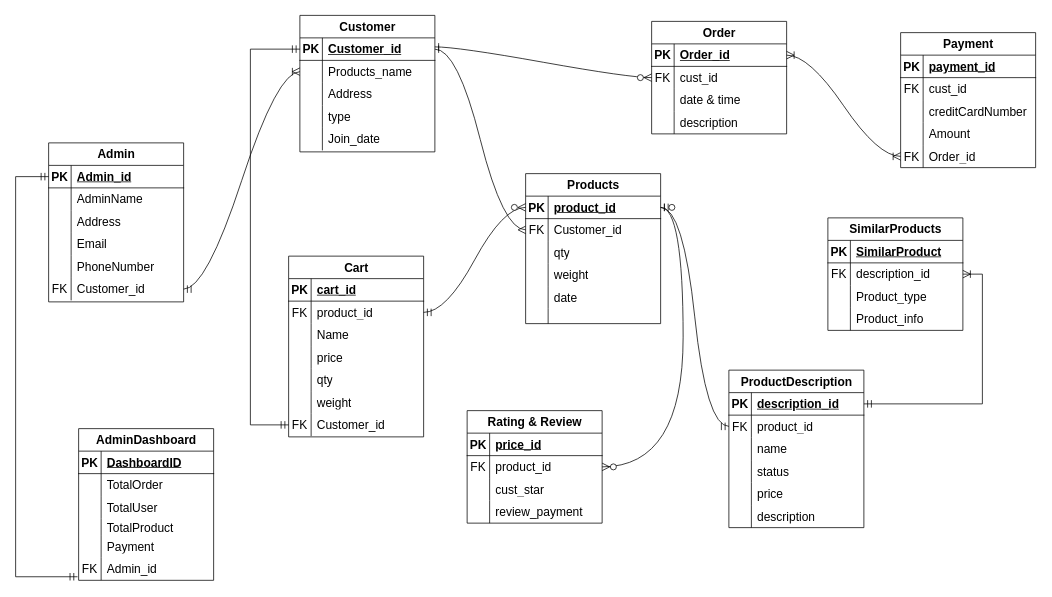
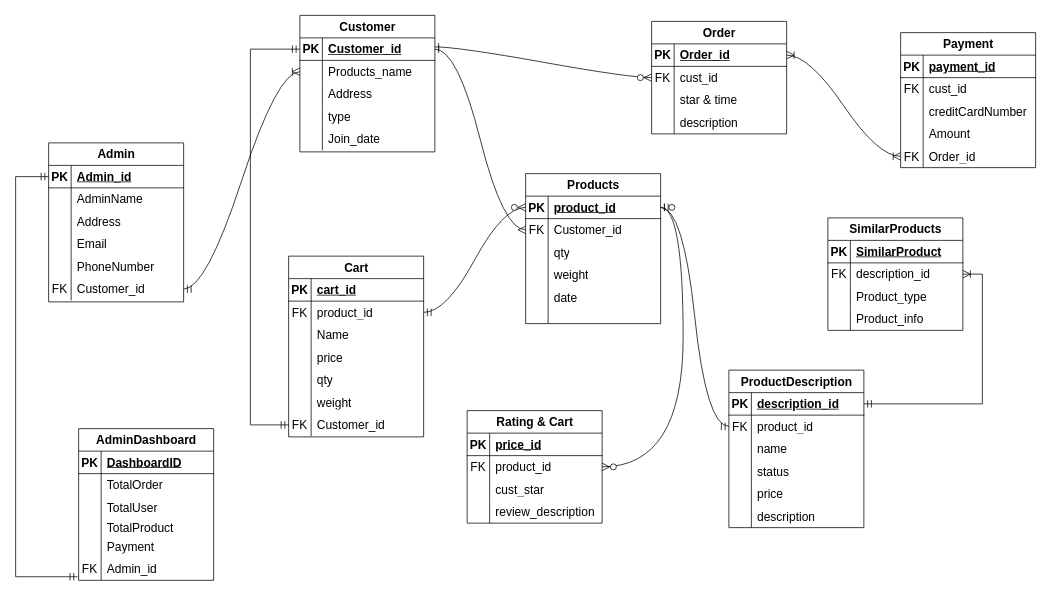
- <mxCell id="100" value="date &amp;amp; time" style="shape=partialRectangle;connectable=0;fillColor=none;top=0;left=0;bottom=0;right=0;align=left;spacingLeft=6;overflow=hidden;whiteSpace=wrap;html=1;fontSize=16;" parent="98" vertex="1"><mxGeometry x="30" width="150" height="30" as="geometry"><mxRectangle width="150" height="30" as="alternateBounds" /></mxGeometry></mxCell>
+ <mxCell id="100" value="star &amp;amp; time" style="shape=partialRectangle;connectable=0;fillColor=none;top=0;left=0;bottom=0;right=0;align=left;spacingLeft=6;overflow=hidden;whiteSpace=wrap;html=1;fontSize=16;" parent="98" vertex="1"><mxGeometry x="30" width="150" height="30" as="geometry"><mxRectangle width="150" height="30" as="alternateBounds" /></mxGeometry></mxCell>
- <mxCell id="56" value="Rating &amp;amp; Review" style="shape=table;startSize=30;container=1;collapsible=1;childLayout=tableLayout;fixedRows=1;rowLines=0;fontStyle=1;align=center;resizeLast=1;html=1;fontSize=16;" parent="1" vertex="1"><mxGeometry x="622" y="547" width="180" height="150" as="geometry" /></mxCell>
+ <mxCell id="56" value="Rating &amp;amp; Cart" style="shape=table;startSize=30;container=1;collapsible=1;childLayout=tableLayout;fixedRows=1;rowLines=0;fontStyle=1;align=center;resizeLast=1;html=1;fontSize=16;" parent="1" vertex="1"><mxGeometry x="622" y="547" width="180" height="150" as="geometry" /></mxCell>
- <mxCell id="68" value="review_payment" style="shape=partialRectangle;connectable=0;fillColor=none;top=0;left=0;bottom=0;right=0;align=left;spacingLeft=6;overflow=hidden;whiteSpace=wrap;html=1;fontSize=16;" parent="66" vertex="1"><mxGeometry x="30" width="150" height="30" as="geometry"><mxRectangle width="150" height="30" as="alternateBounds" /></mxGeometry></mxCell>
+ <mxCell id="68" value="review_description" style="shape=partialRectangle;connectable=0;fillColor=none;top=0;left=0;bottom=0;right=0;align=left;spacingLeft=6;overflow=hidden;whiteSpace=wrap;html=1;fontSize=16;" parent="66" vertex="1"><mxGeometry x="30" width="150" height="30" as="geometry"><mxRectangle width="150" height="30" as="alternateBounds" /></mxGeometry></mxCell>
